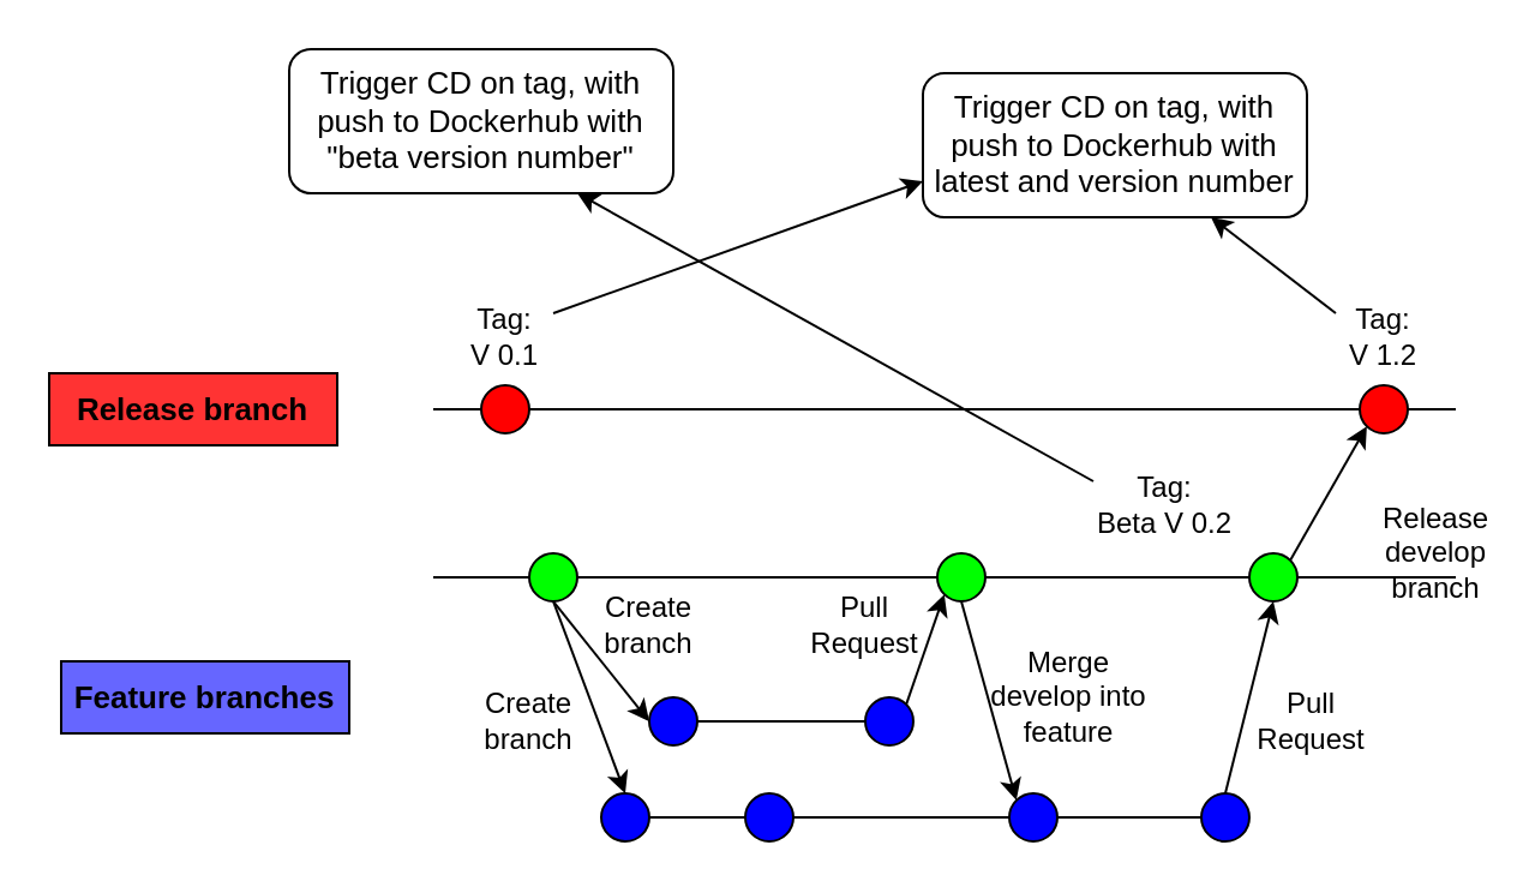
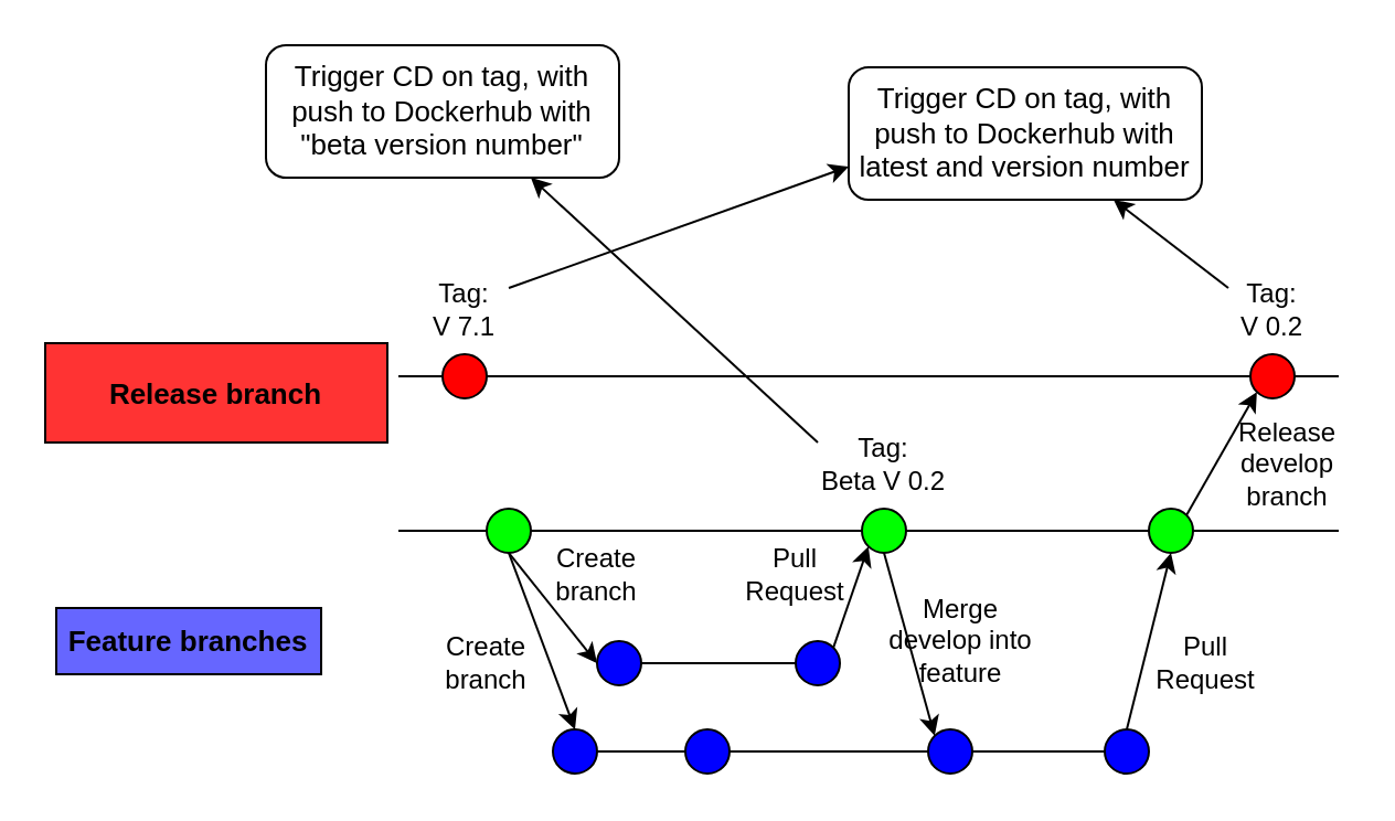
- <mxCell id="31" value="Tag:&lt;br&gt;V 0.1" style="text;html=1;strokeColor=none;fillColor=none;align=center;verticalAlign=middle;whiteSpace=wrap;rounded=0;" vertex="1" parent="1"><mxGeometry x="190" y="130" width="40" height="20" as="geometry" /></mxCell>
+ <mxCell id="31" value="Tag:&lt;br&gt;V 7.1" style="text;html=1;strokeColor=none;fillColor=none;align=center;verticalAlign=middle;whiteSpace=wrap;rounded=0;" vertex="1" parent="1"><mxGeometry x="190" y="130" width="40" height="20" as="geometry" /></mxCell>
- <mxCell id="32" value="Tag:&lt;br&gt;V 1.2" style="text;html=1;strokeColor=none;fillColor=none;align=center;verticalAlign=middle;whiteSpace=wrap;rounded=0;" vertex="1" parent="1"><mxGeometry x="556" y="130" width="40" height="20" as="geometry" /></mxCell>
+ <mxCell id="32" value="Tag:&lt;br&gt;V 0.2" style="text;html=1;strokeColor=none;fillColor=none;align=center;verticalAlign=middle;whiteSpace=wrap;rounded=0;" vertex="1" parent="1"><mxGeometry x="556" y="130" width="40" height="20" as="geometry" /></mxCell>
- <mxCell id="40" value="Release branch" style="rounded=0;whiteSpace=wrap;html=1;fillColor=#FF3333;fontStyle=1;fontSize=13;" vertex="1" parent="1"><mxGeometry x="20" y="155" width="120" height="30" as="geometry" /></mxCell>
+ <mxCell id="40" value="Release branch" style="rounded=0;whiteSpace=wrap;html=1;fillColor=#FF3333;fontStyle=1;fontSize=13;" vertex="1" parent="1"><mxGeometry x="20" y="155" width="155" height="45" as="geometry" /></mxCell>
- <mxCell id="46" value="Tag:&lt;br&gt;Beta V 0.2" style="text;html=1;strokeColor=none;fillColor=none;align=center;verticalAlign=middle;whiteSpace=wrap;rounded=0;" vertex="1" parent="1"><mxGeometry x="455" y="200" width="60" height="20" as="geometry" /></mxCell>
+ <mxCell id="46" value="Tag:&lt;br&gt;Beta V 0.2" style="text;html=1;strokeColor=none;fillColor=none;align=center;verticalAlign=middle;whiteSpace=wrap;rounded=0;" vertex="1" parent="1"><mxGeometry x="370" y="200" width="60" height="20" as="geometry" /></mxCell>
- <mxCell id="38" value="Release develop branch" style="text;html=1;strokeColor=none;fillColor=none;align=center;verticalAlign=middle;whiteSpace=wrap;rounded=0;" vertex="1" parent="1"><mxGeometry x="571" y="220" width="54" height="20" as="geometry" /></mxCell>
+ <mxCell id="38" value="Release develop branch" style="text;html=1;strokeColor=none;fillColor=none;align=center;verticalAlign=middle;whiteSpace=wrap;rounded=0;" vertex="1" parent="1"><mxGeometry x="556" y="200" width="54" height="20" as="geometry" /></mxCell>
- <mxCell id="37" value="Merge develop into feature" style="text;html=1;strokeColor=none;fillColor=none;align=center;verticalAlign=middle;whiteSpace=wrap;rounded=0;" vertex="1" parent="1"><mxGeometry x="410" y="280" width="70" height="20" as="geometry" /></mxCell>
+ <mxCell id="37" value="Merge develop into feature" style="text;html=1;strokeColor=none;fillColor=none;align=center;verticalAlign=middle;whiteSpace=wrap;rounded=0;" vertex="1" parent="1"><mxGeometry x="400" y="280" width="70" height="20" as="geometry" /></mxCell>
